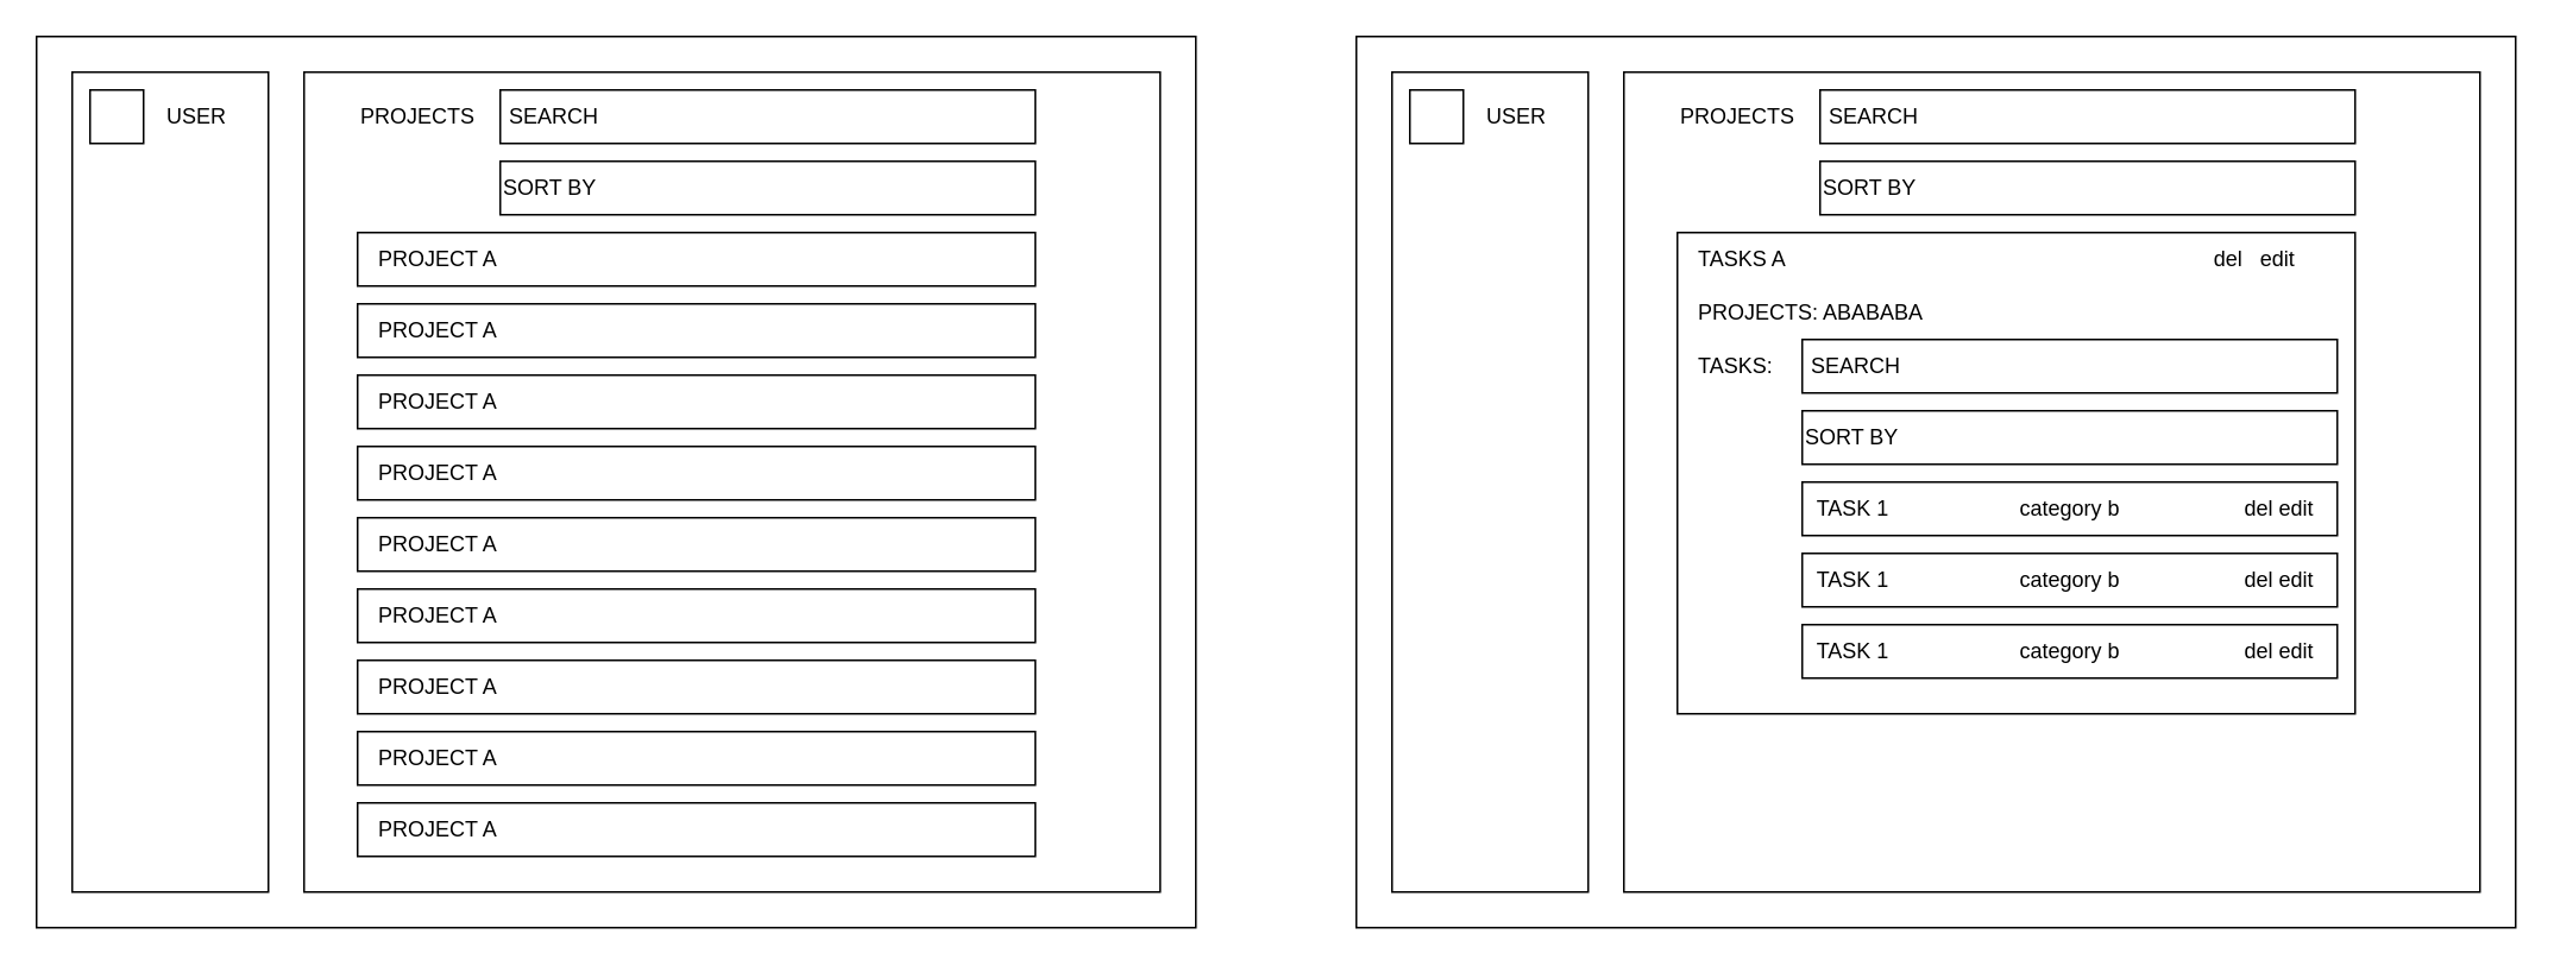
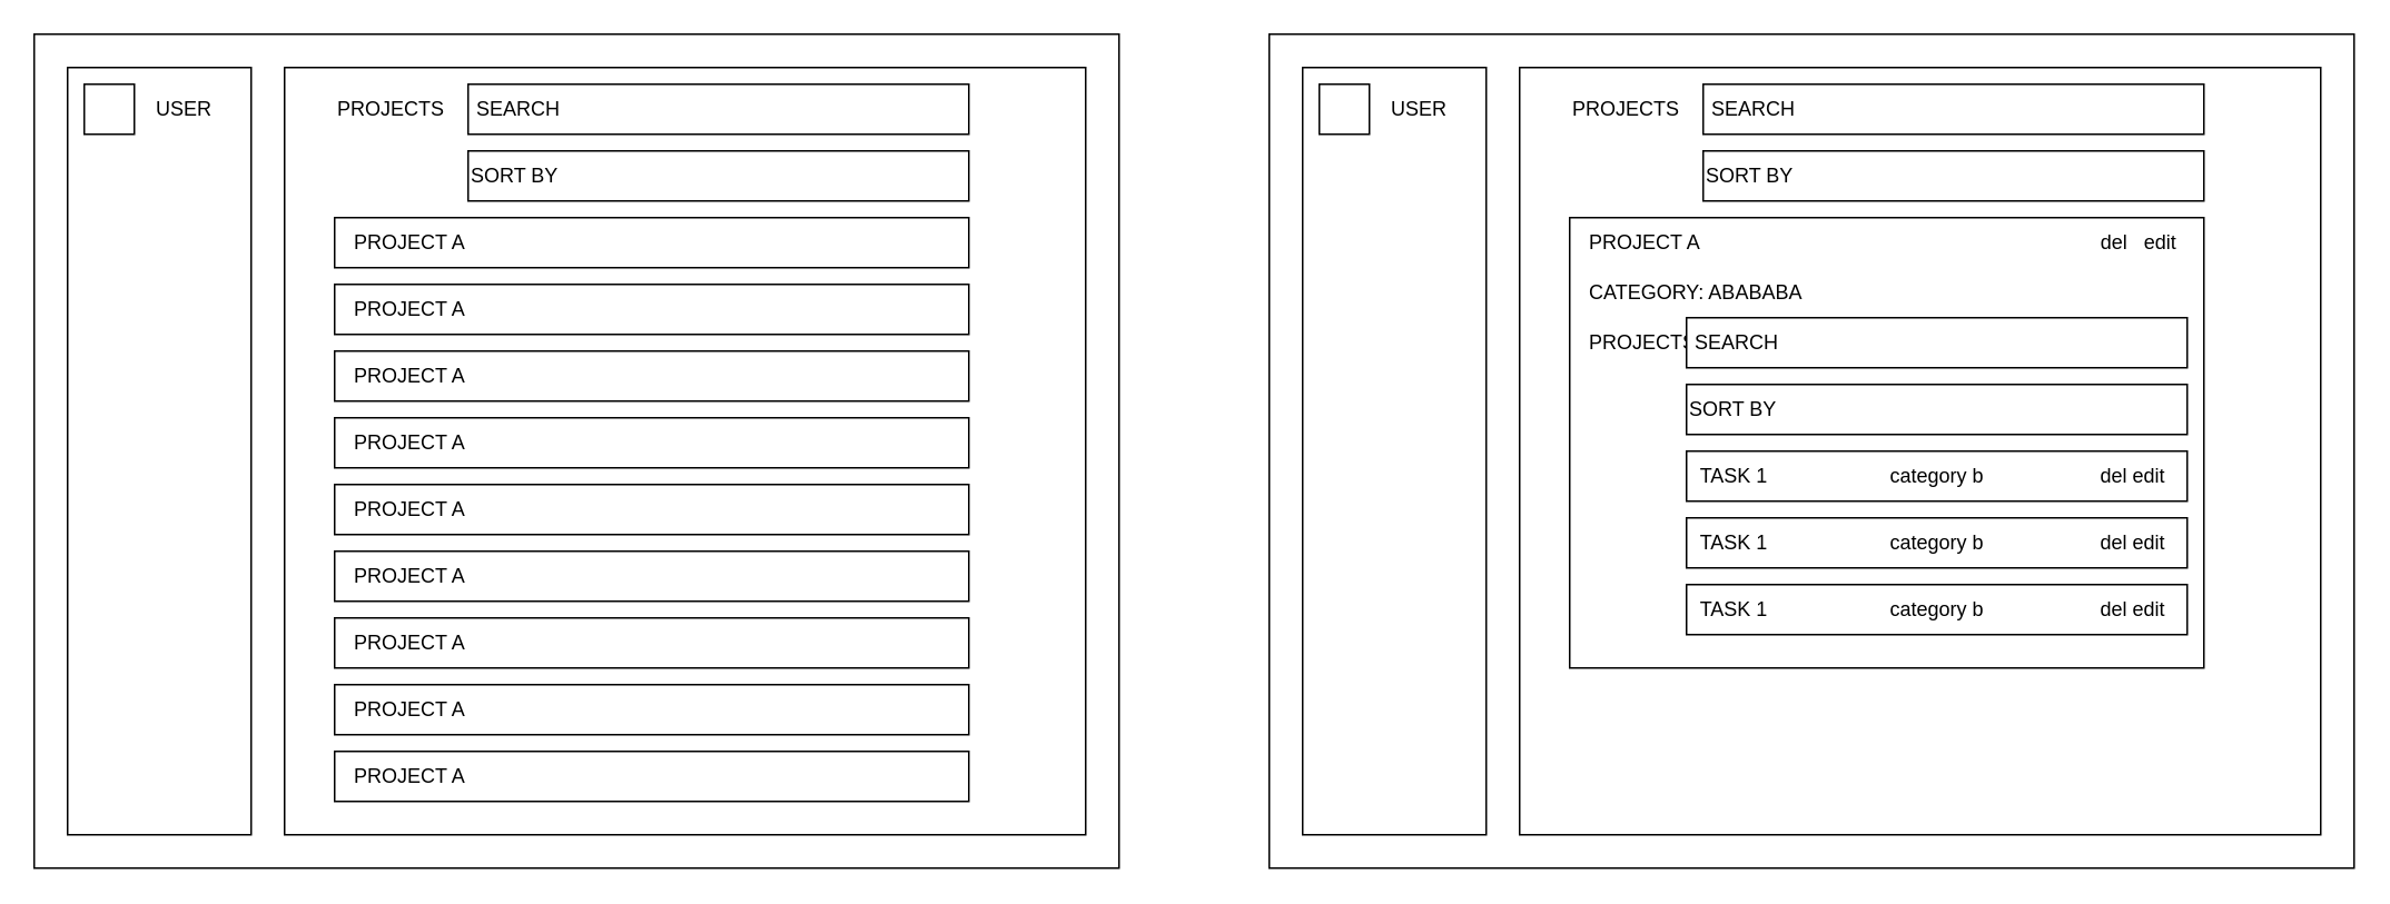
- <mxCell id="28" value="TASKS A&amp;nbsp; &amp;nbsp; &amp;nbsp; &amp;nbsp; &amp;nbsp; &amp;nbsp; &amp;nbsp; &amp;nbsp; &amp;nbsp; &amp;nbsp; &amp;nbsp; &amp;nbsp; &amp;nbsp; &amp;nbsp; &amp;nbsp; &amp;nbsp; &amp;nbsp; &amp;nbsp; &amp;nbsp; &amp;nbsp; &amp;nbsp; &amp;nbsp; &amp;nbsp; &amp;nbsp; &amp;nbsp; &amp;nbsp; &amp;nbsp; &amp;nbsp; &amp;nbsp; &amp;nbsp; &amp;nbsp; &amp;nbsp; &amp;nbsp; &amp;nbsp; &amp;nbsp; &amp;nbsp; del&amp;nbsp; &amp;nbsp;edit" style="text;html=1;align=left;verticalAlign=middle;whiteSpace=wrap;rounded=0;" vertex="1" parent="1"><mxGeometry x="950" y="130" width="360" height="30" as="geometry" /></mxCell>
+ <mxCell id="28" value="PROJECT A&amp;nbsp; &amp;nbsp; &amp;nbsp; &amp;nbsp; &amp;nbsp; &amp;nbsp; &amp;nbsp; &amp;nbsp; &amp;nbsp; &amp;nbsp; &amp;nbsp; &amp;nbsp; &amp;nbsp; &amp;nbsp; &amp;nbsp; &amp;nbsp; &amp;nbsp; &amp;nbsp; &amp;nbsp; &amp;nbsp; &amp;nbsp; &amp;nbsp; &amp;nbsp; &amp;nbsp; &amp;nbsp; &amp;nbsp; &amp;nbsp; &amp;nbsp; &amp;nbsp; &amp;nbsp; &amp;nbsp; &amp;nbsp; &amp;nbsp; &amp;nbsp; &amp;nbsp; &amp;nbsp; del&amp;nbsp; &amp;nbsp;edit" style="text;html=1;align=left;verticalAlign=middle;whiteSpace=wrap;rounded=0;" vertex="1" parent="1"><mxGeometry x="950" y="130" width="360" height="30" as="geometry" /></mxCell>
- <mxCell id="29" value="PROJECTS: ABABABA" style="text;html=1;align=left;verticalAlign=middle;whiteSpace=wrap;rounded=0;" vertex="1" parent="1"><mxGeometry x="950" y="160" width="140" height="30" as="geometry" /></mxCell>
+ <mxCell id="29" value="CATEGORY: ABABABA" style="text;html=1;align=left;verticalAlign=middle;whiteSpace=wrap;rounded=0;" vertex="1" parent="1"><mxGeometry x="950" y="160" width="140" height="30" as="geometry" /></mxCell>
- <mxCell id="30" value="TASKS:" style="text;html=1;align=left;verticalAlign=middle;whiteSpace=wrap;rounded=0;" vertex="1" parent="1"><mxGeometry x="950" y="190" width="140" height="30" as="geometry" /></mxCell>
+ <mxCell id="30" value="PROJECTS:" style="text;html=1;align=left;verticalAlign=middle;whiteSpace=wrap;rounded=0;" vertex="1" parent="1"><mxGeometry x="950" y="190" width="140" height="30" as="geometry" /></mxCell>
